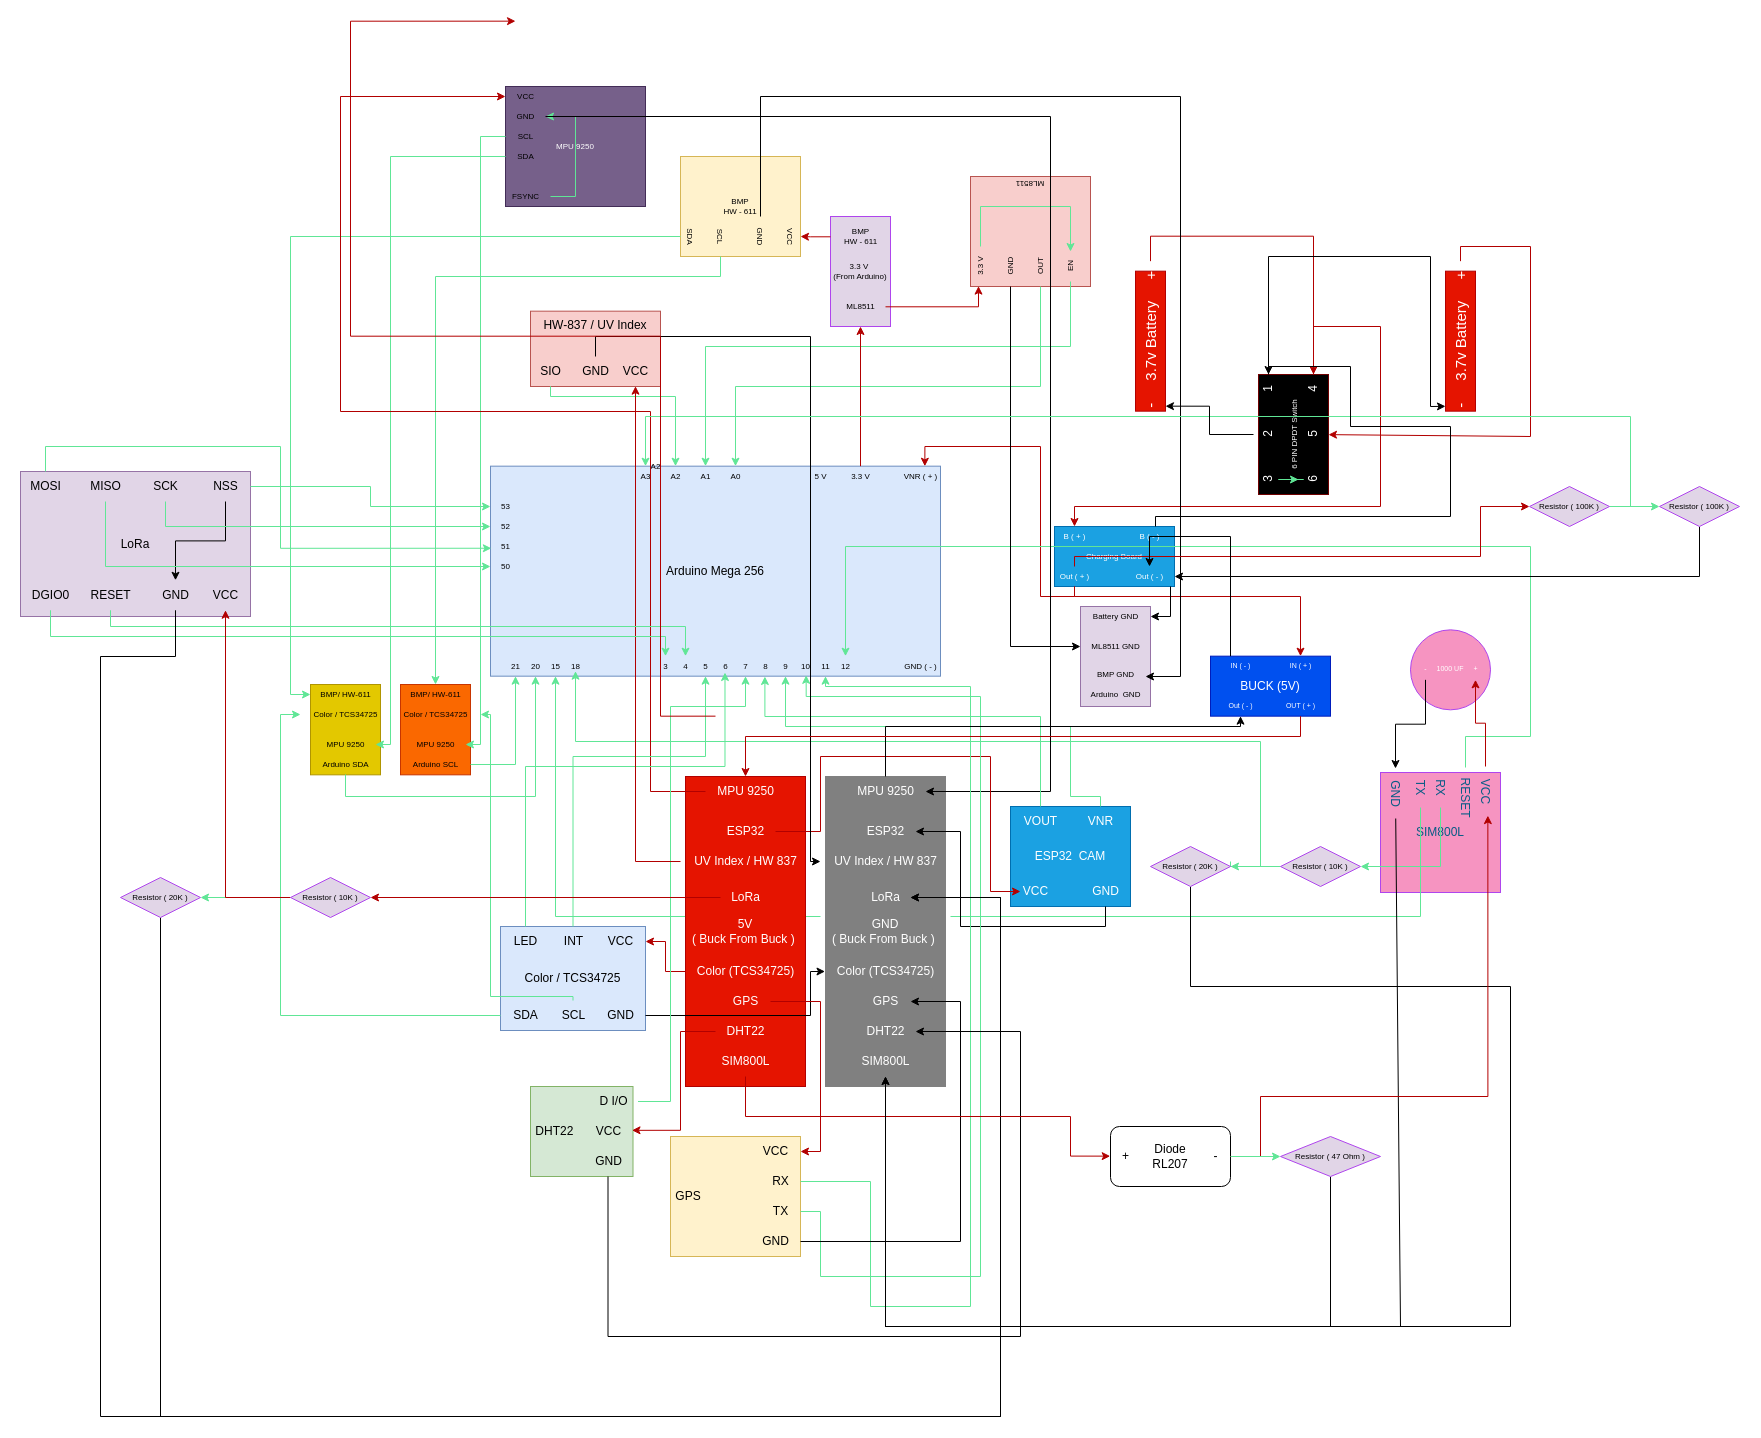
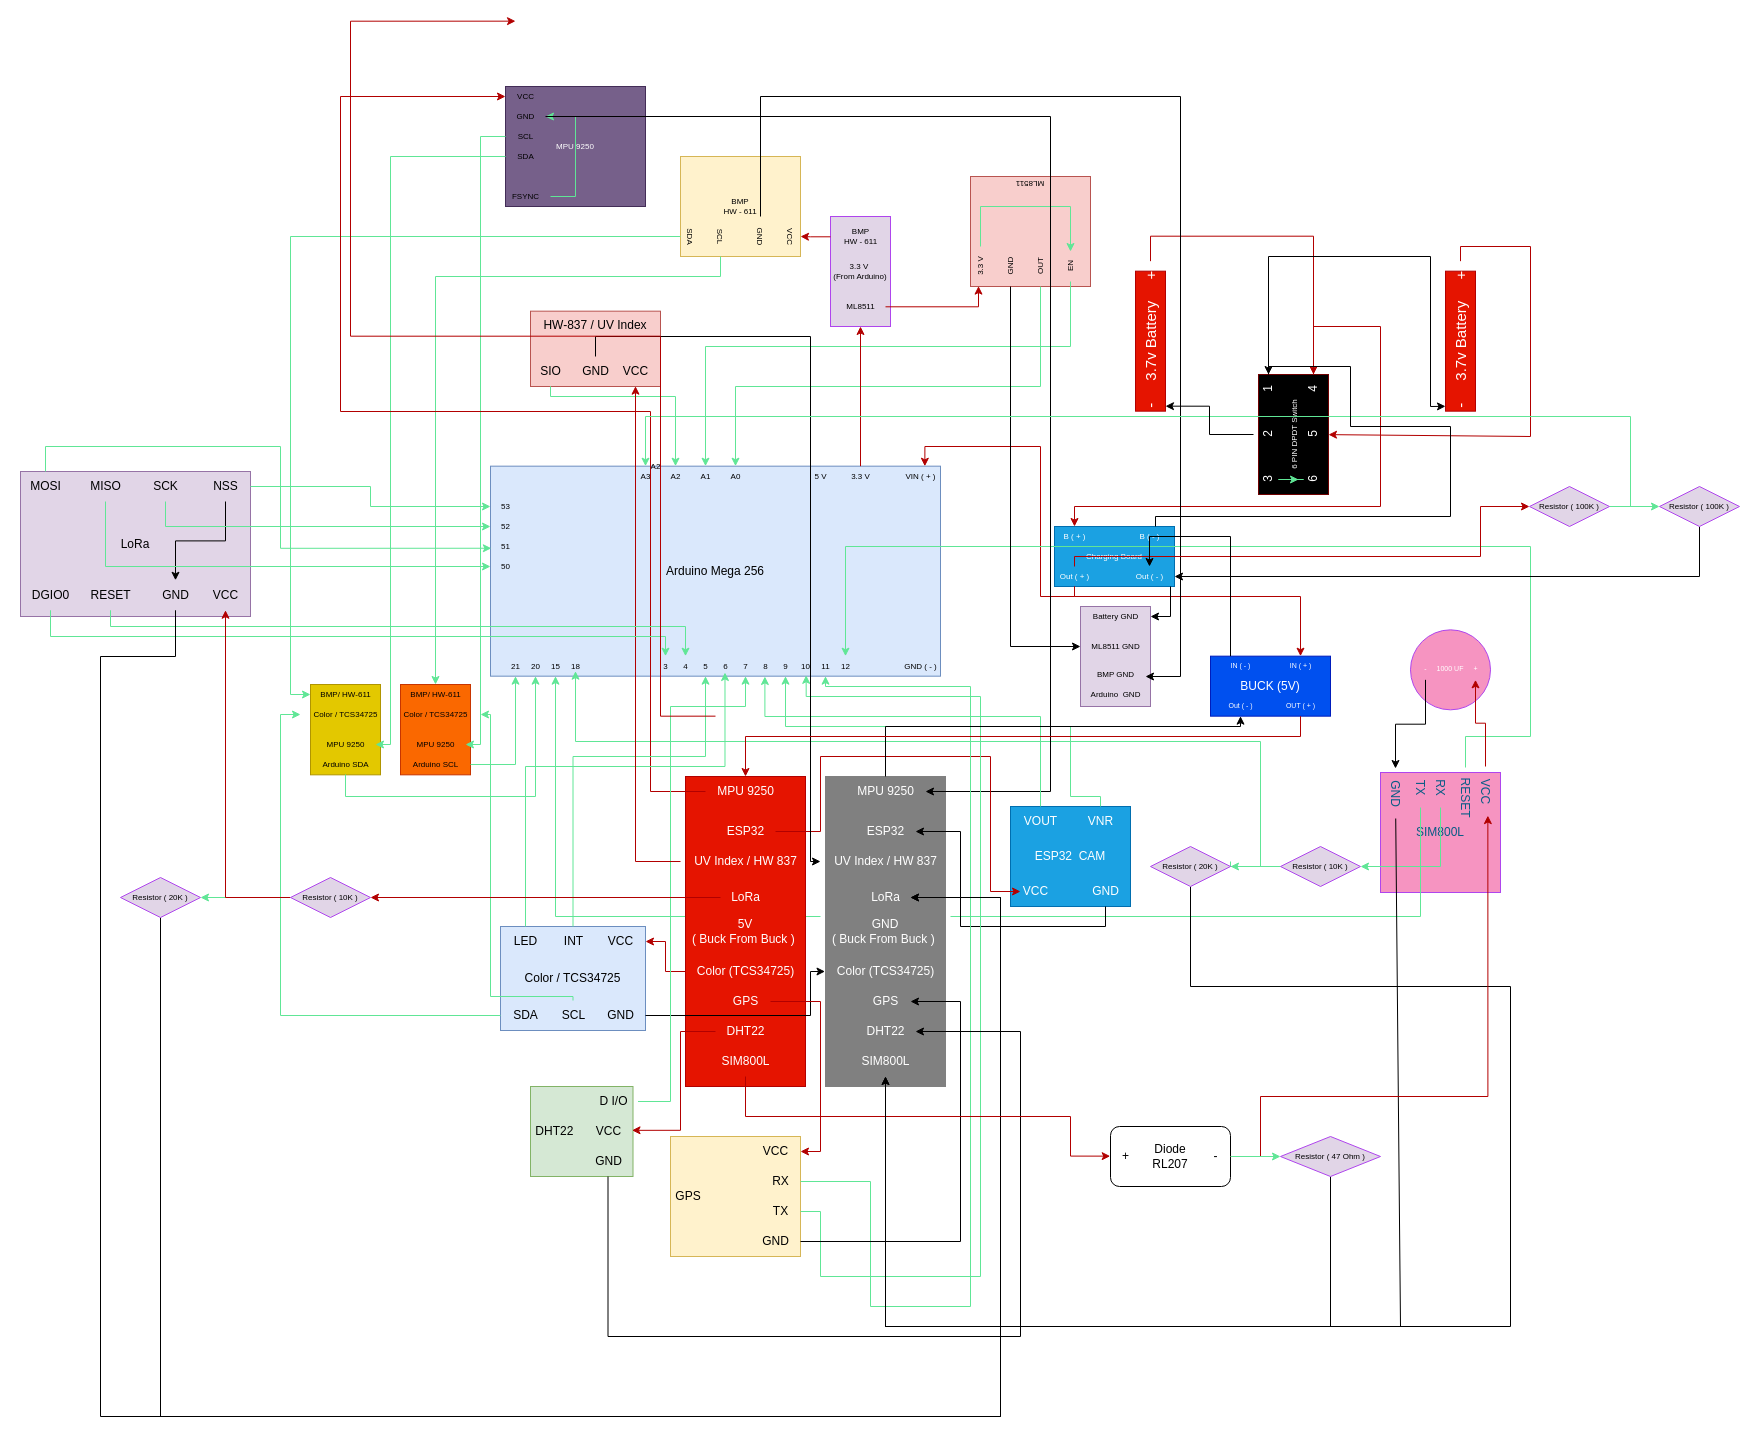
- <mxCell id="44" value="&lt;font color=&quot;#000000&quot;&gt;VNR ( + )&lt;/font&gt;" style="text;html=1;resizable=0;autosize=1;align=center;verticalAlign=middle;points=[];fillColor=none;strokeColor=none;rounded=0;fontSize=8;fontColor=#FFFFFF;" parent="42" vertex="1"><mxGeometry x="405" width="50" height="20" as="geometry" /></mxCell>
+ <mxCell id="44" value="&lt;font color=&quot;#000000&quot;&gt;VIN ( + )&lt;/font&gt;" style="text;html=1;resizable=0;autosize=1;align=center;verticalAlign=middle;points=[];fillColor=none;strokeColor=none;rounded=0;fontSize=8;fontColor=#FFFFFF;" parent="42" vertex="1"><mxGeometry x="405" width="50" height="20" as="geometry" /></mxCell>
